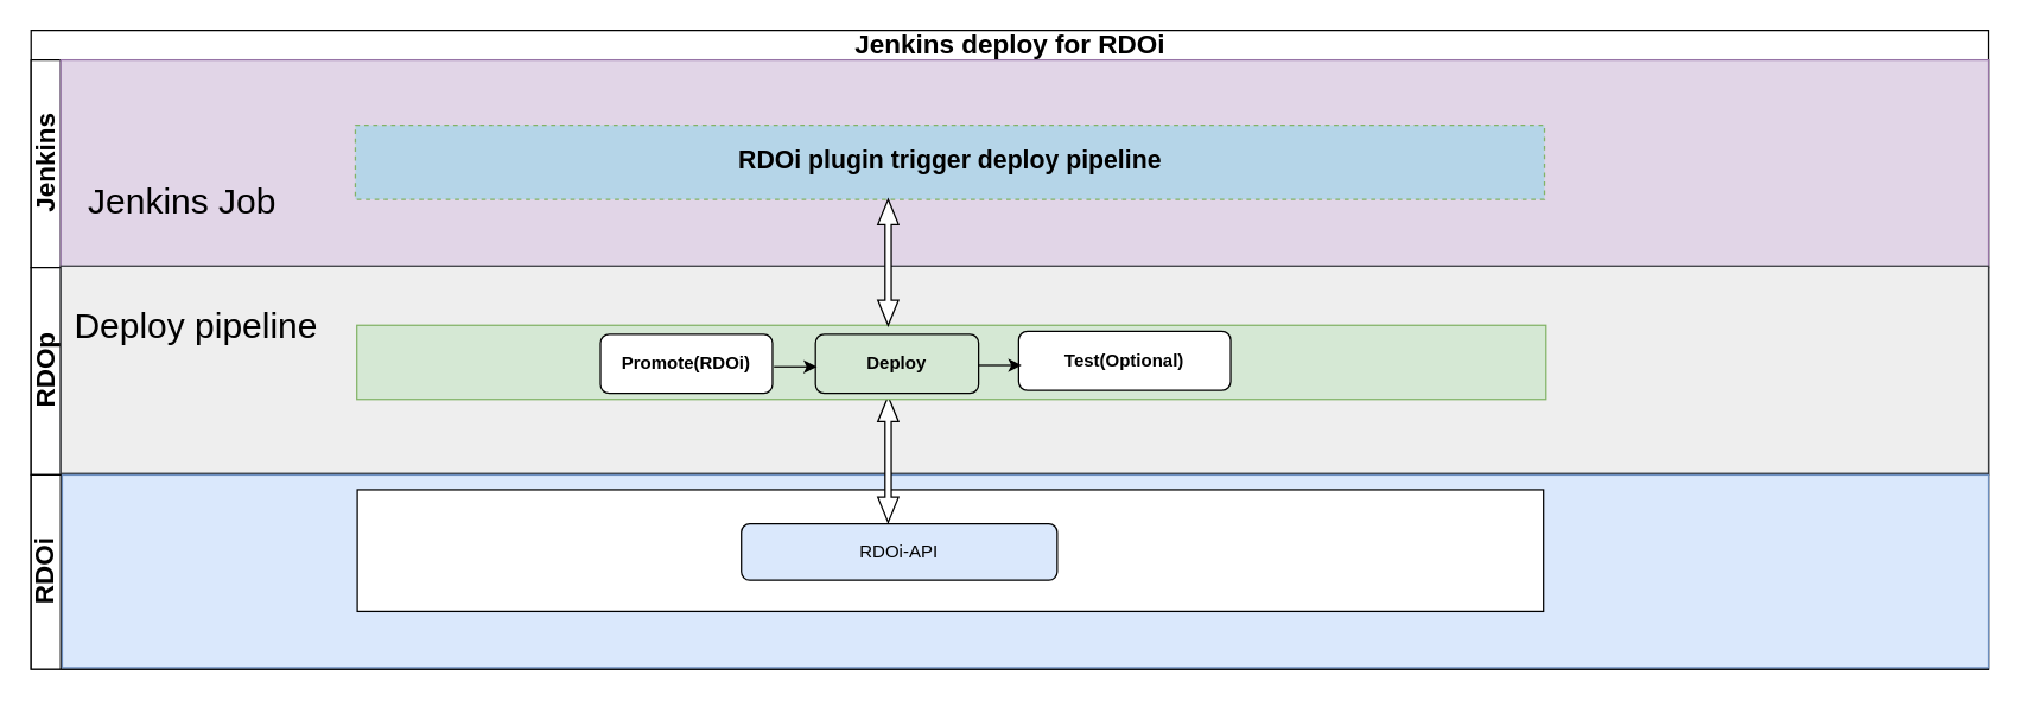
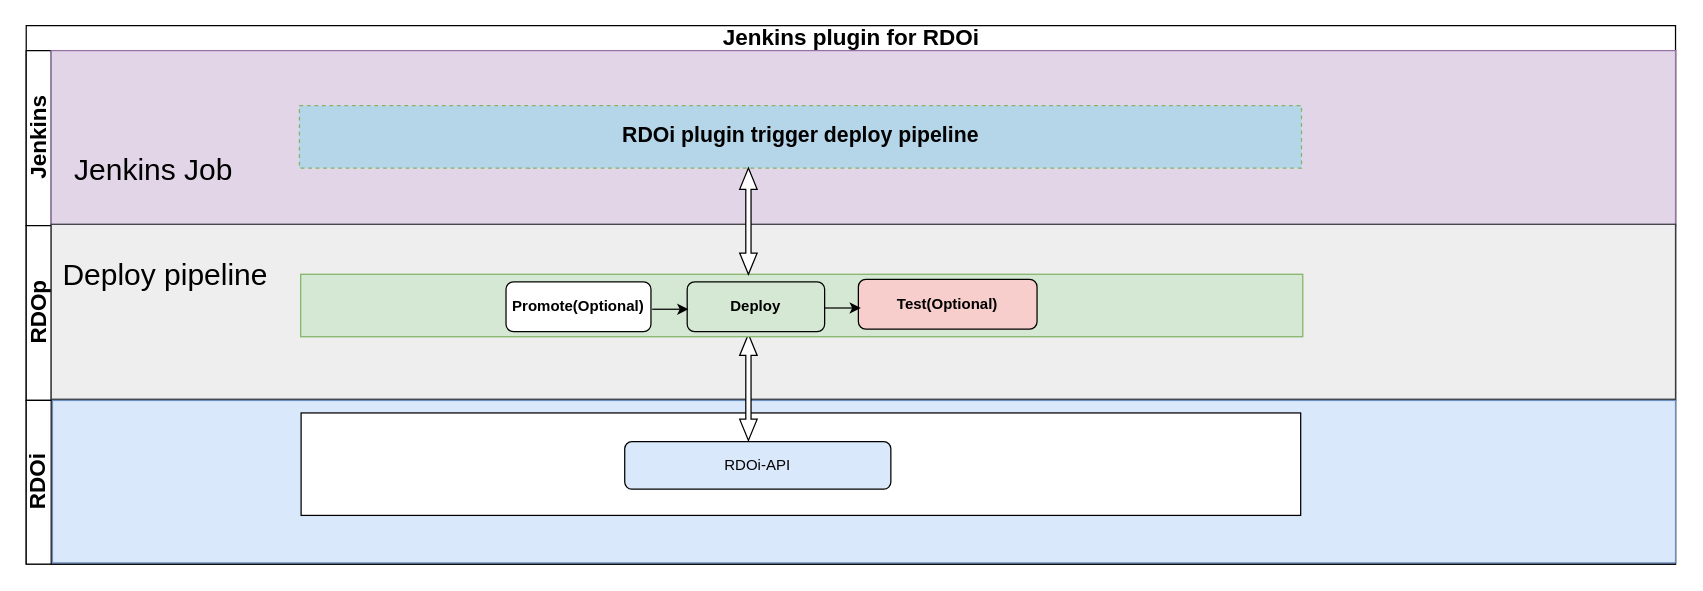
- <mxCell id="2" value="&lt;span style=&quot;font-size: 18px;&quot;&gt;Jenkins deploy for RDOi&lt;/span&gt;" style="swimlane;childLayout=stackLayout;resizeParent=1;resizeParentMax=0;horizontal=1;startSize=20;horizontalStack=0;html=1;" parent="1" vertex="1"><mxGeometry x="20" y="20" width="1320" height="431" as="geometry" /></mxCell>
+ <mxCell id="2" value="&lt;span style=&quot;font-size: 18px;&quot;&gt;Jenkins plugin for RDOi&lt;/span&gt;" style="swimlane;childLayout=stackLayout;resizeParent=1;resizeParentMax=0;horizontal=1;startSize=20;horizontalStack=0;html=1;" parent="1" vertex="1"><mxGeometry x="20" y="20" width="1320" height="431" as="geometry" /></mxCell>
- <mxCell id="19" value="&lt;b&gt;Test(Optional)&lt;/b&gt;" style="rounded=1;whiteSpace=wrap;html=1;" parent="1" vertex="1"><mxGeometry x="686" y="223" width="143" height="40" as="geometry" /></mxCell>
+ <mxCell id="19" value="&lt;b&gt;Test(Optional)&lt;/b&gt;" style="rounded=1;whiteSpace=wrap;html=1;fillColor=#f8cecc;" parent="1" vertex="1"><mxGeometry x="686" y="223" width="143" height="40" as="geometry" /></mxCell>
- <mxCell id="17" value="&lt;b&gt;Promote(RDOi)&lt;/b&gt;" style="rounded=1;whiteSpace=wrap;html=1;" parent="1" vertex="1"><mxGeometry x="404" y="225" width="116" height="40" as="geometry" /></mxCell>
+ <mxCell id="17" value="&lt;b&gt;Promote(Optional)&lt;/b&gt;" style="rounded=1;whiteSpace=wrap;html=1;" parent="1" vertex="1"><mxGeometry x="404" y="225" width="116" height="40" as="geometry" /></mxCell>
